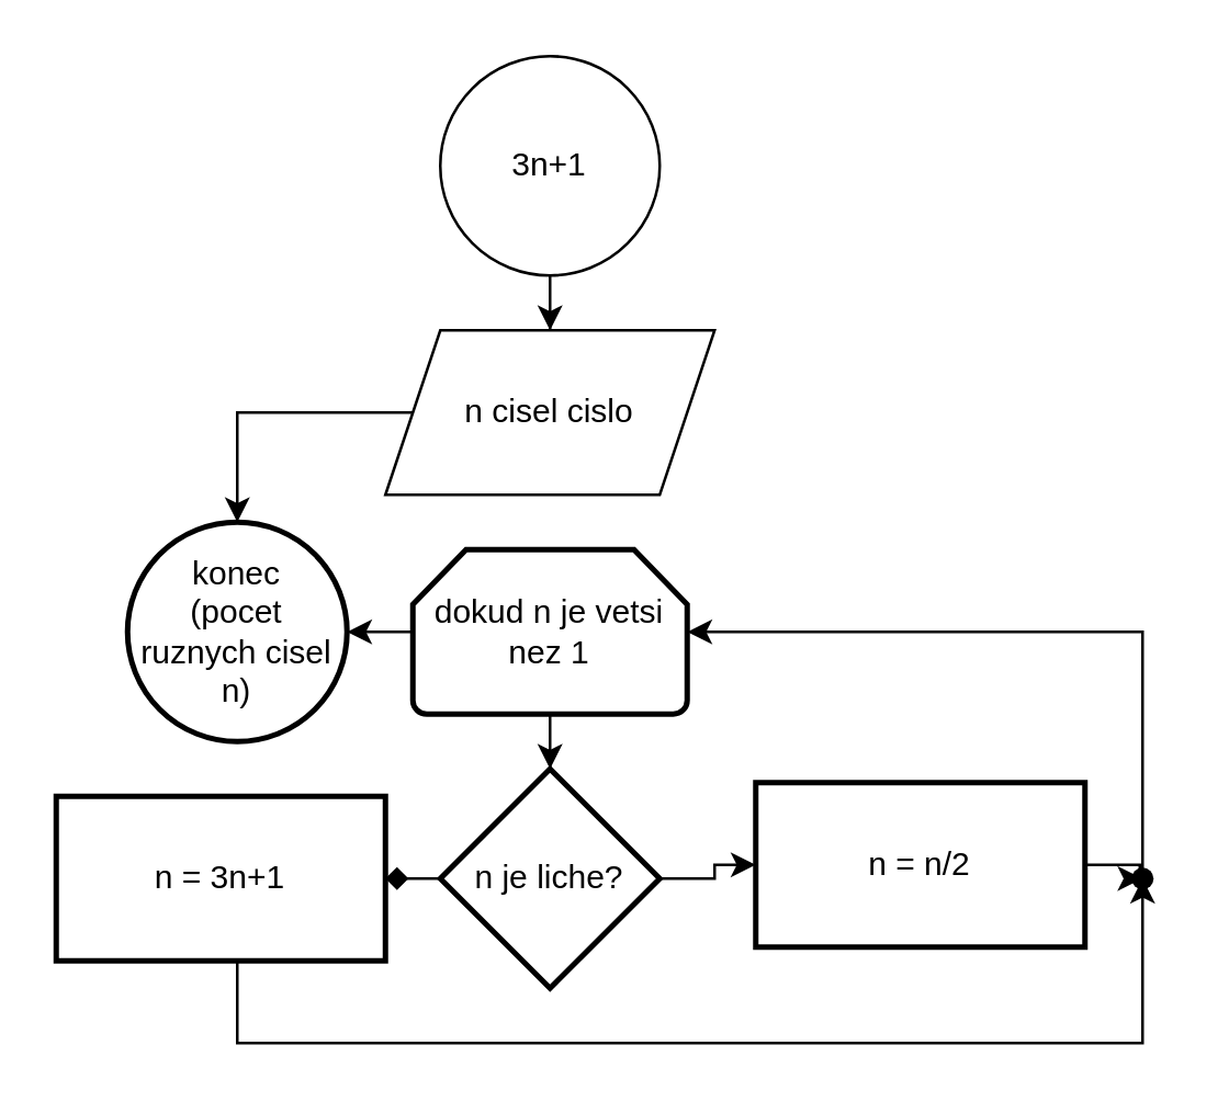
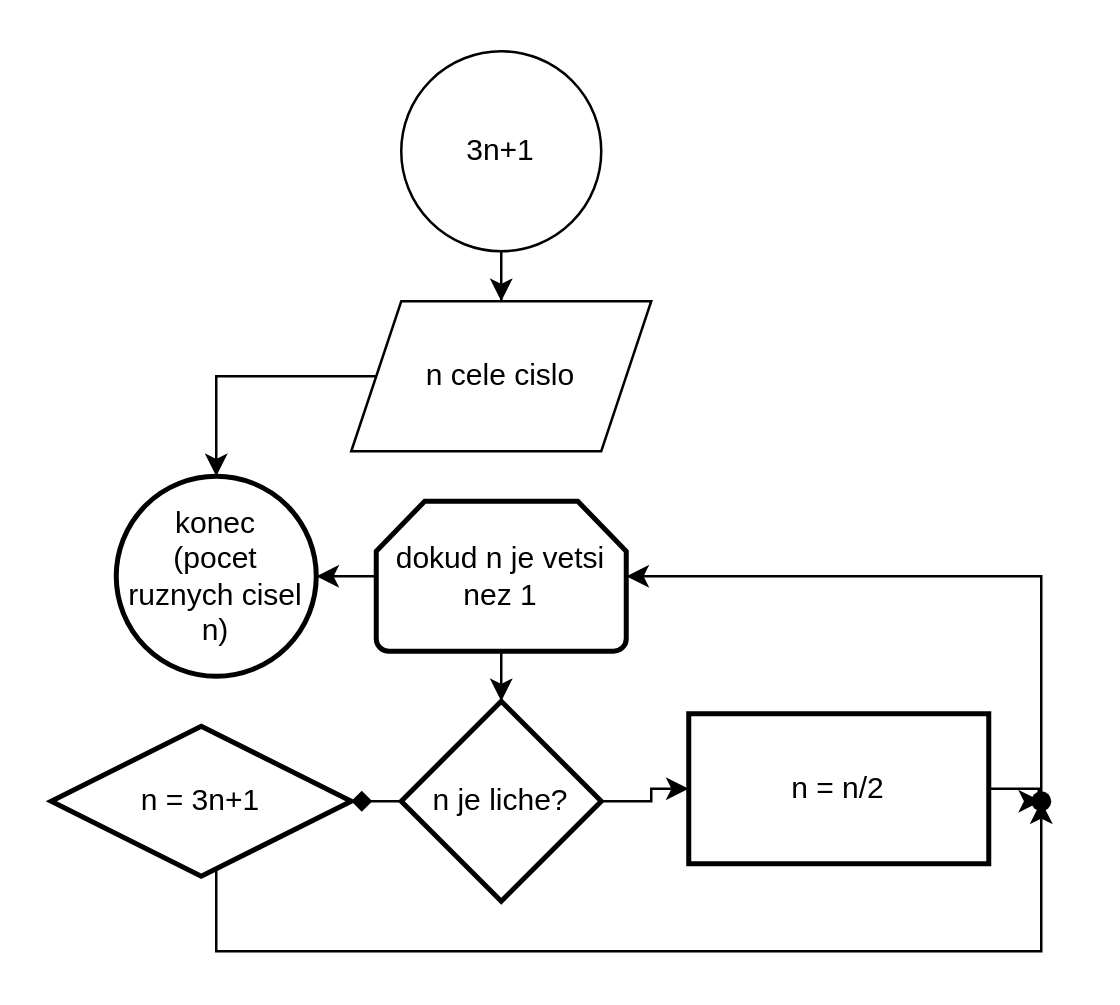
- <mxCell id="5" value="n cisel cislo" style="shape=parallelogram;perimeter=parallelogramPerimeter;whiteSpace=wrap;html=1;fixedSize=1;" vertex="1" parent="1"><mxGeometry x="140" y="120" width="120" height="60" as="geometry" /></mxCell>
+ <mxCell id="5" value="n cele cislo" style="shape=parallelogram;perimeter=parallelogramPerimeter;whiteSpace=wrap;html=1;fixedSize=1;" vertex="1" parent="1"><mxGeometry x="140" y="120" width="120" height="60" as="geometry" /></mxCell>
- <mxCell id="13" value="n = 3n+1" style="whiteSpace=wrap;html=1;strokeWidth=2;" vertex="1" parent="1"><mxGeometry x="20" y="290" width="120" height="60" as="geometry" /></mxCell>
+ <mxCell id="13" value="n = 3n+1" style="rhombus;whiteSpace=wrap;html=1;strokeWidth=2;" vertex="1" parent="1"><mxGeometry x="20" y="290" width="120" height="60" as="geometry" /></mxCell>
